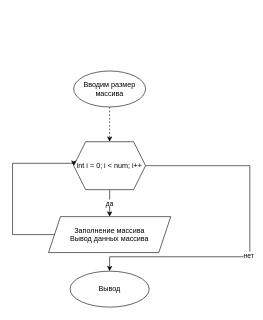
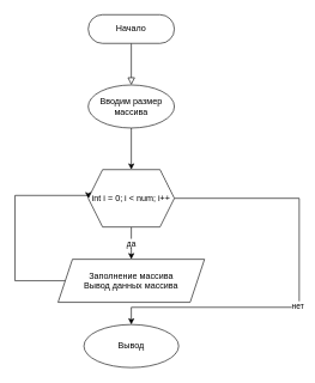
+ <mxCell id="3" value="Начало" style="rounded=1;whiteSpace=wrap;html=1;fontSize=12;glass=0;strokeWidth=1;shadow=0;arcSize=50;" parent="1" vertex="1"><mxGeometry x="122" y="20" width="120" height="40" as="geometry" /></mxCell>
+ <mxCell id="2" value="" style="rounded=0;html=1;jettySize=auto;orthogonalLoop=1;fontSize=11;endArrow=block;endFill=0;endSize=8;strokeWidth=1;shadow=0;labelBackgroundColor=none;edgeStyle=orthogonalEdgeStyle;entryX=0.5;entryY=0;entryDx=0;entryDy=0;exitX=0.5;exitY=1;exitDx=0;exitDy=0;" parent="1" source="3" target="5" edge="1"><mxGeometry relative="1" as="geometry"><mxPoint x="182" y="68" as="sourcePoint" /><mxPoint x="182" y="118" as="targetPoint" /></mxGeometry></mxCell>
- <mxCell id="4" style="edgeStyle=orthogonalEdgeStyle;rounded=0;orthogonalLoop=1;jettySize=auto;html=1;entryX=0.5;entryY=0;entryDx=0;entryDy=0;dashed=1;" parent="1" source="5" target="9" edge="1"><mxGeometry relative="1" as="geometry"><mxPoint x="182" y="238" as="targetPoint" /></mxGeometry></mxCell>
+ <mxCell id="4" style="edgeStyle=orthogonalEdgeStyle;rounded=0;orthogonalLoop=1;jettySize=auto;html=1;entryX=0.5;entryY=0;entryDx=0;entryDy=0;" parent="1" source="5" target="9" edge="1"><mxGeometry relative="1" as="geometry"><mxPoint x="182" y="238" as="targetPoint" /></mxGeometry></mxCell>
